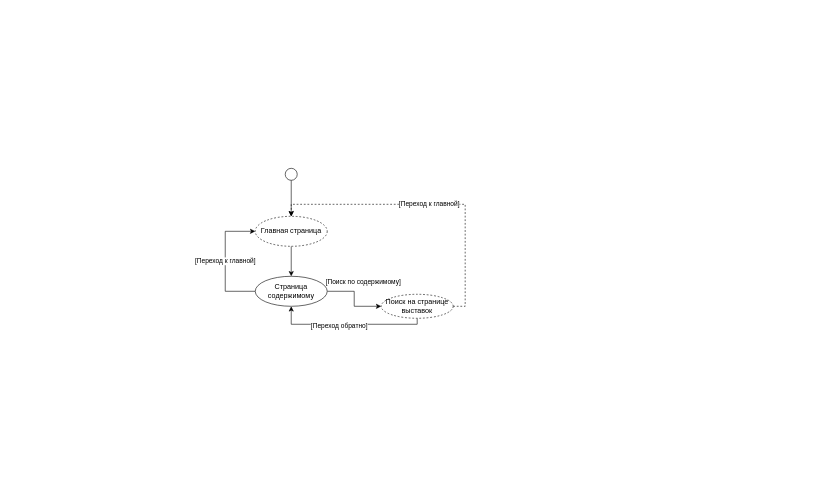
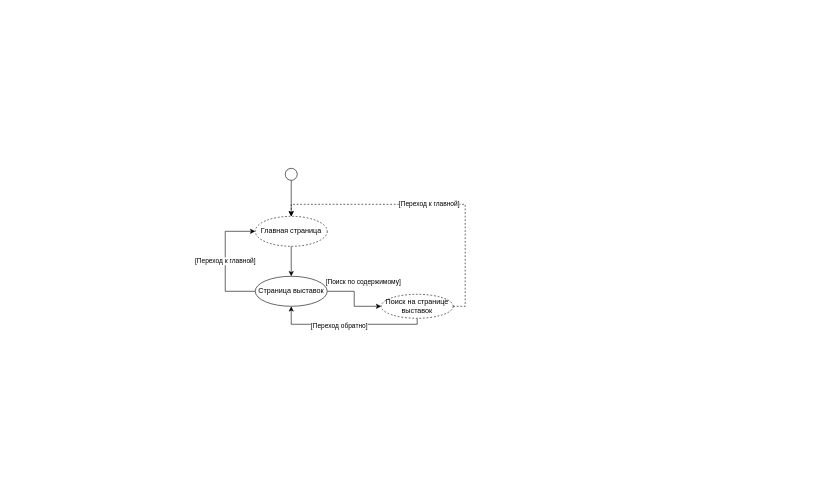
- <mxCell id="18" value="Страница содержимому" style="ellipse;whiteSpace=wrap;html=1;" vertex="1" parent="1"><mxGeometry x="425" y="460" width="120" height="50" as="geometry" /></mxCell>
+ <mxCell id="18" value="Страница выставок" style="ellipse;whiteSpace=wrap;html=1;" vertex="1" parent="1"><mxGeometry x="425" y="460" width="120" height="50" as="geometry" /></mxCell>
